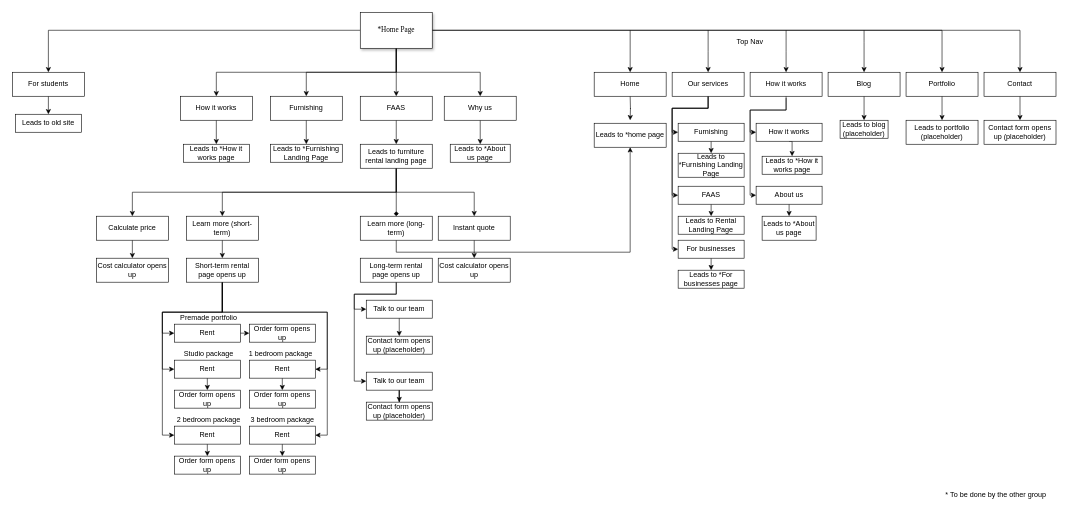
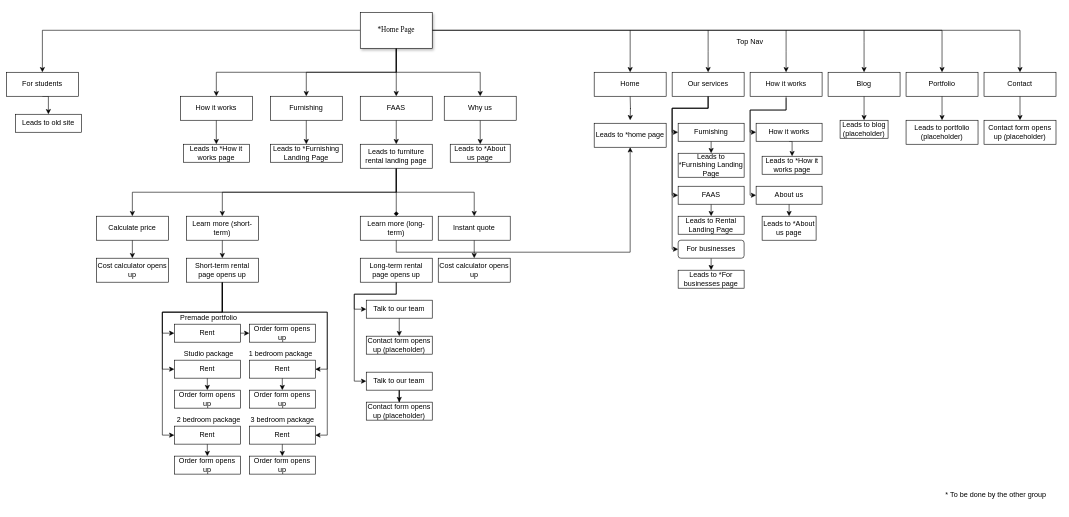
- <mxCell id="89" value="For students" style="rounded=0;whiteSpace=wrap;html=1;" parent="1" vertex="1"><mxGeometry x="20" y="120" width="120" height="40" as="geometry" /></mxCell>
+ <mxCell id="89" value="For students" style="rounded=0;whiteSpace=wrap;html=1;" parent="1" vertex="1"><mxGeometry x="10" y="120" width="120" height="40" as="geometry" /></mxCell>
- <mxCell id="32" value="For businesses" style="rounded=0;whiteSpace=wrap;html=1;fontColor=#000000;" parent="1" vertex="1"><mxGeometry x="1130" y="400" width="110" height="30" as="geometry" /></mxCell>
+ <mxCell id="32" value="For businesses" style="whiteSpace=wrap;html=1;fontColor=#000000;rounded=1;" parent="1" vertex="1"><mxGeometry x="1130" y="400" width="110" height="30" as="geometry" /></mxCell>
